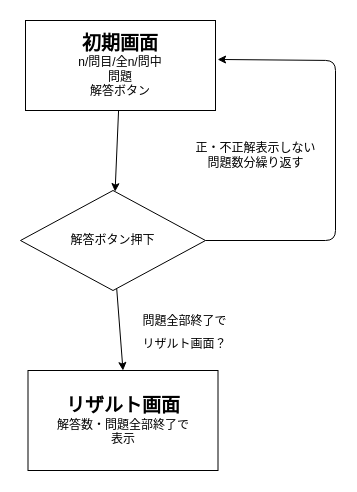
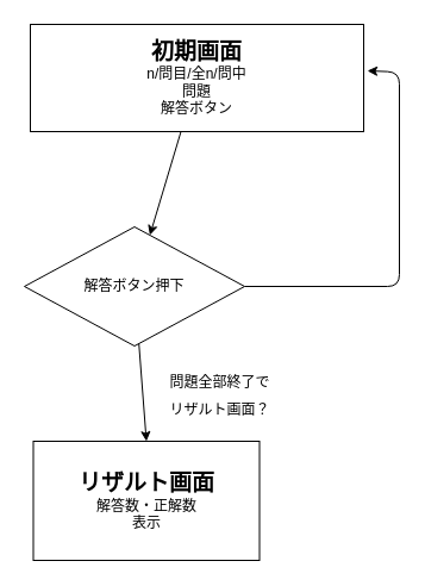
- <mxCell id="3" value="&lt;b&gt;&lt;font style=&quot;font-size: 19px&quot;&gt;初期画面&lt;/font&gt;&lt;/b&gt;&lt;br&gt;n/問目/全n/問中&lt;br&gt;問題&lt;br&gt;解答ボタン" style="rounded=0;whiteSpace=wrap;html=1;fontFamily=Helvetica;" vertex="1" parent="1"><mxGeometry x="25" y="20" width="190" height="90" as="geometry" /></mxCell>
+ <mxCell id="3" value="&lt;b&gt;&lt;font style=&quot;font-size: 19px&quot;&gt;初期画面&lt;/font&gt;&lt;/b&gt;&lt;br&gt;n/問目/全n/問中&lt;br&gt;問題&lt;br&gt;解答ボタン" style="rounded=0;whiteSpace=wrap;html=1;fontFamily=Helvetica;" vertex="1" parent="1"><mxGeometry x="25" y="20" width="280" height="90" as="geometry" /></mxCell>
- <mxCell id="7" value="正・不正解表示しない&lt;br&gt;問題数分繰り返す" style="text;html=1;align=center;verticalAlign=middle;resizable=0;points=[];autosize=1;strokeColor=none;fillColor=none;fontSize=12;fontFamily=Helvetica;" vertex="1" parent="1"><mxGeometry x="185" y="140" width="140" height="30" as="geometry" /></mxCell>
- <mxCell id="8" value="&lt;font style=&quot;font-size: 19px&quot;&gt;&lt;b&gt;リザルト画面&lt;/b&gt;&lt;/font&gt;&lt;br&gt;解答数・問題全部終了で&lt;br&gt;表示" style="rounded=0;whiteSpace=wrap;html=1;fontFamily=Helvetica;fontSize=12;" vertex="1" parent="1"><mxGeometry x="27.5" y="370" width="190" height="100" as="geometry" /></mxCell>
+ <mxCell id="8" value="&lt;font style=&quot;font-size: 19px&quot;&gt;&lt;b&gt;リザルト画面&lt;/b&gt;&lt;/font&gt;&lt;br&gt;解答数・正解数&lt;br&gt;表示" style="rounded=0;whiteSpace=wrap;html=1;fontFamily=Helvetica;fontSize=12;" vertex="1" parent="1"><mxGeometry x="27.5" y="370" width="190" height="100" as="geometry" /></mxCell>
